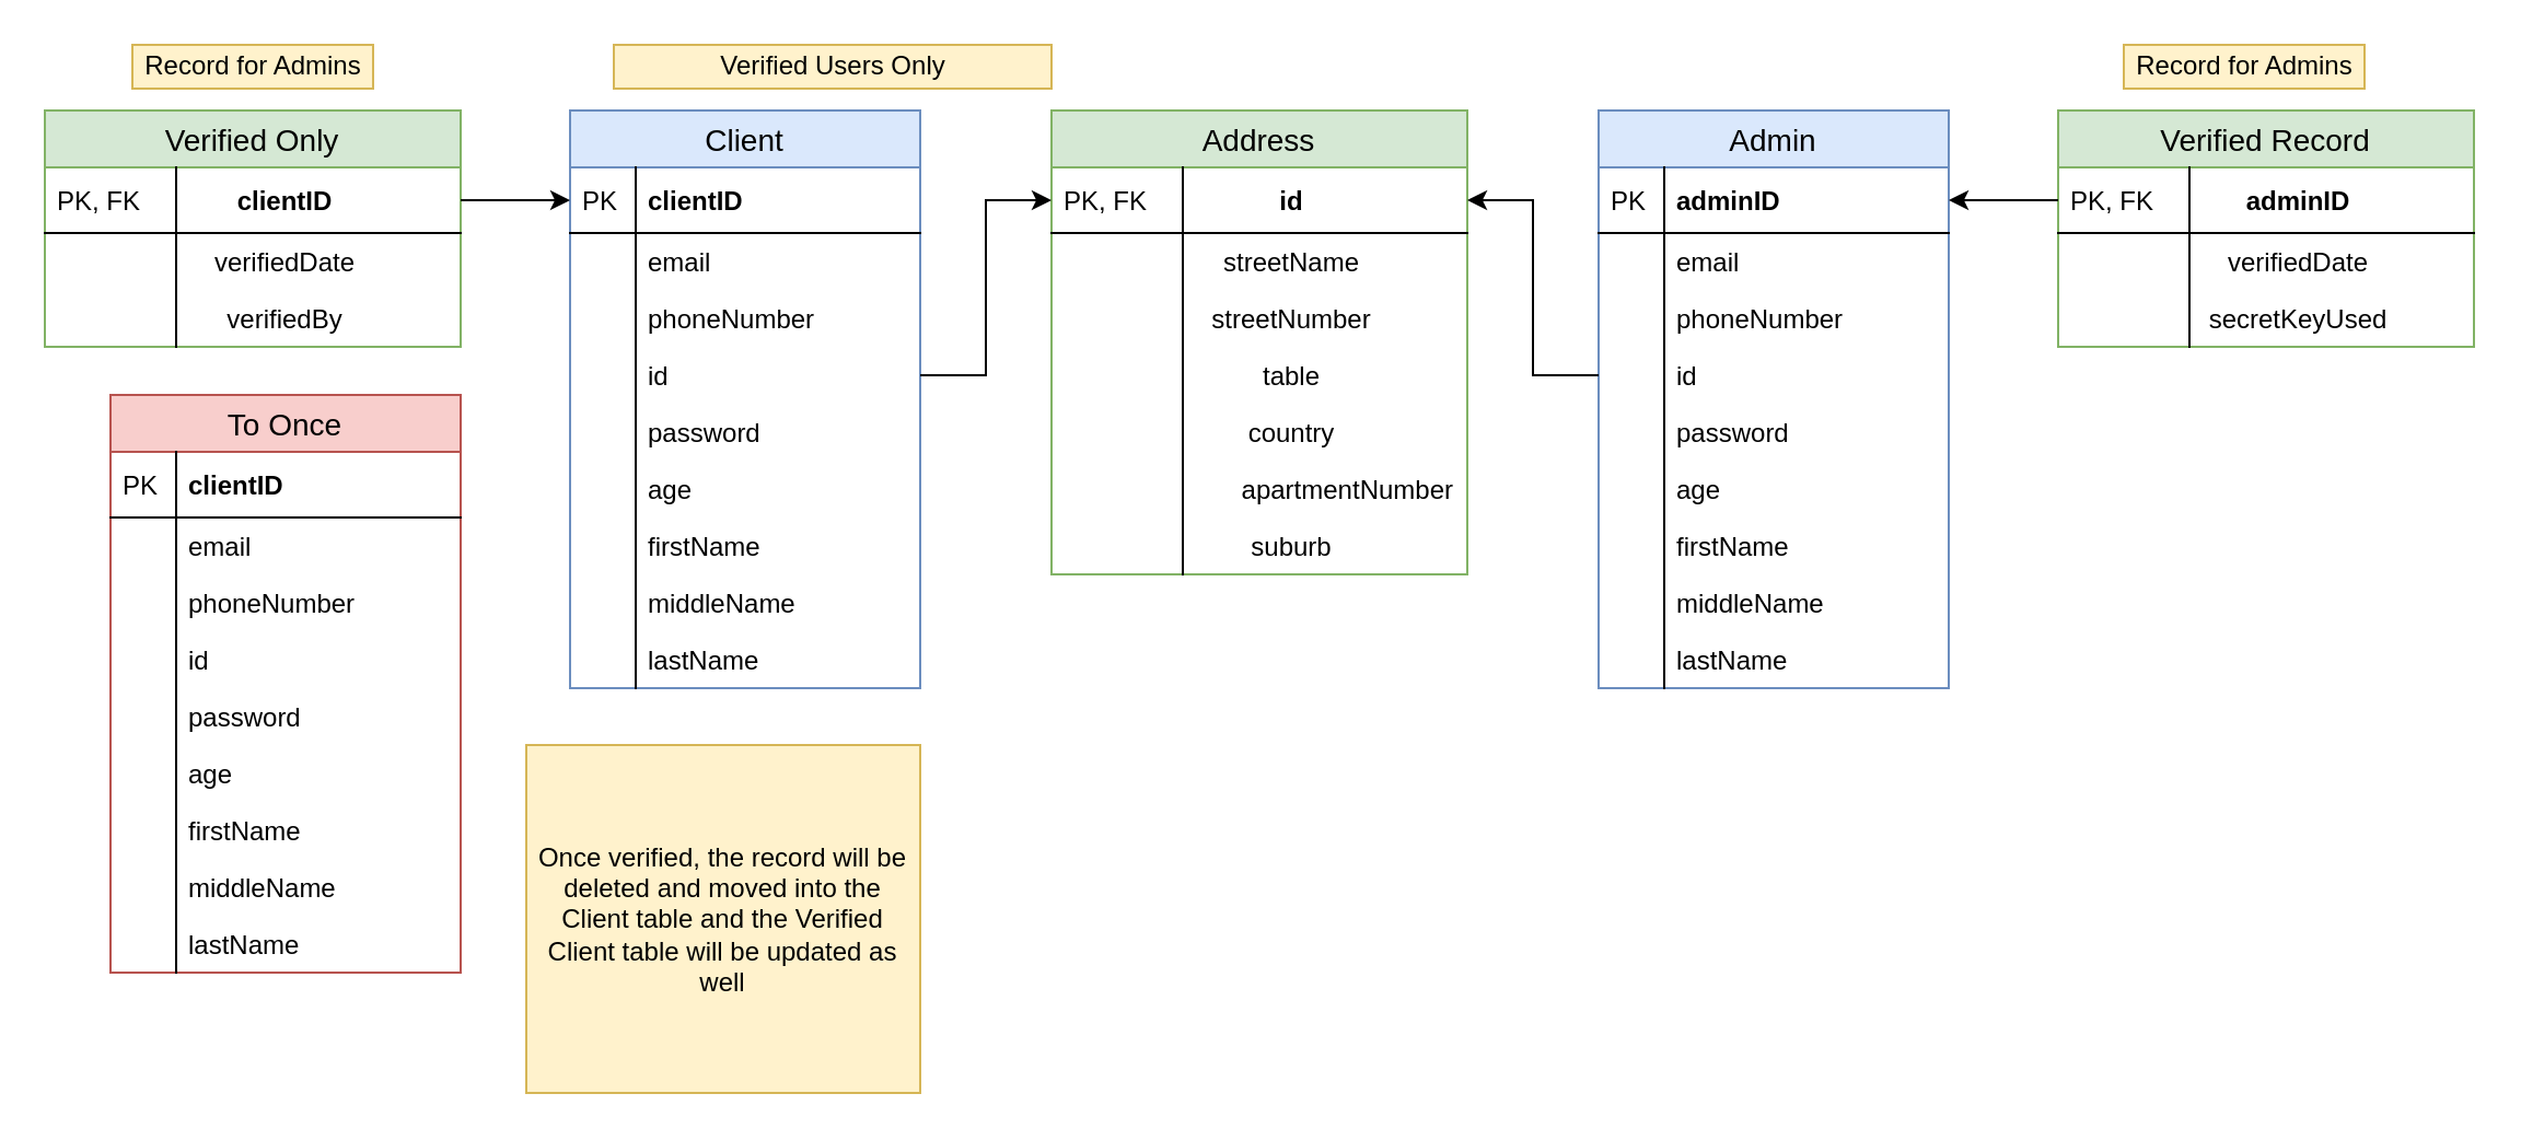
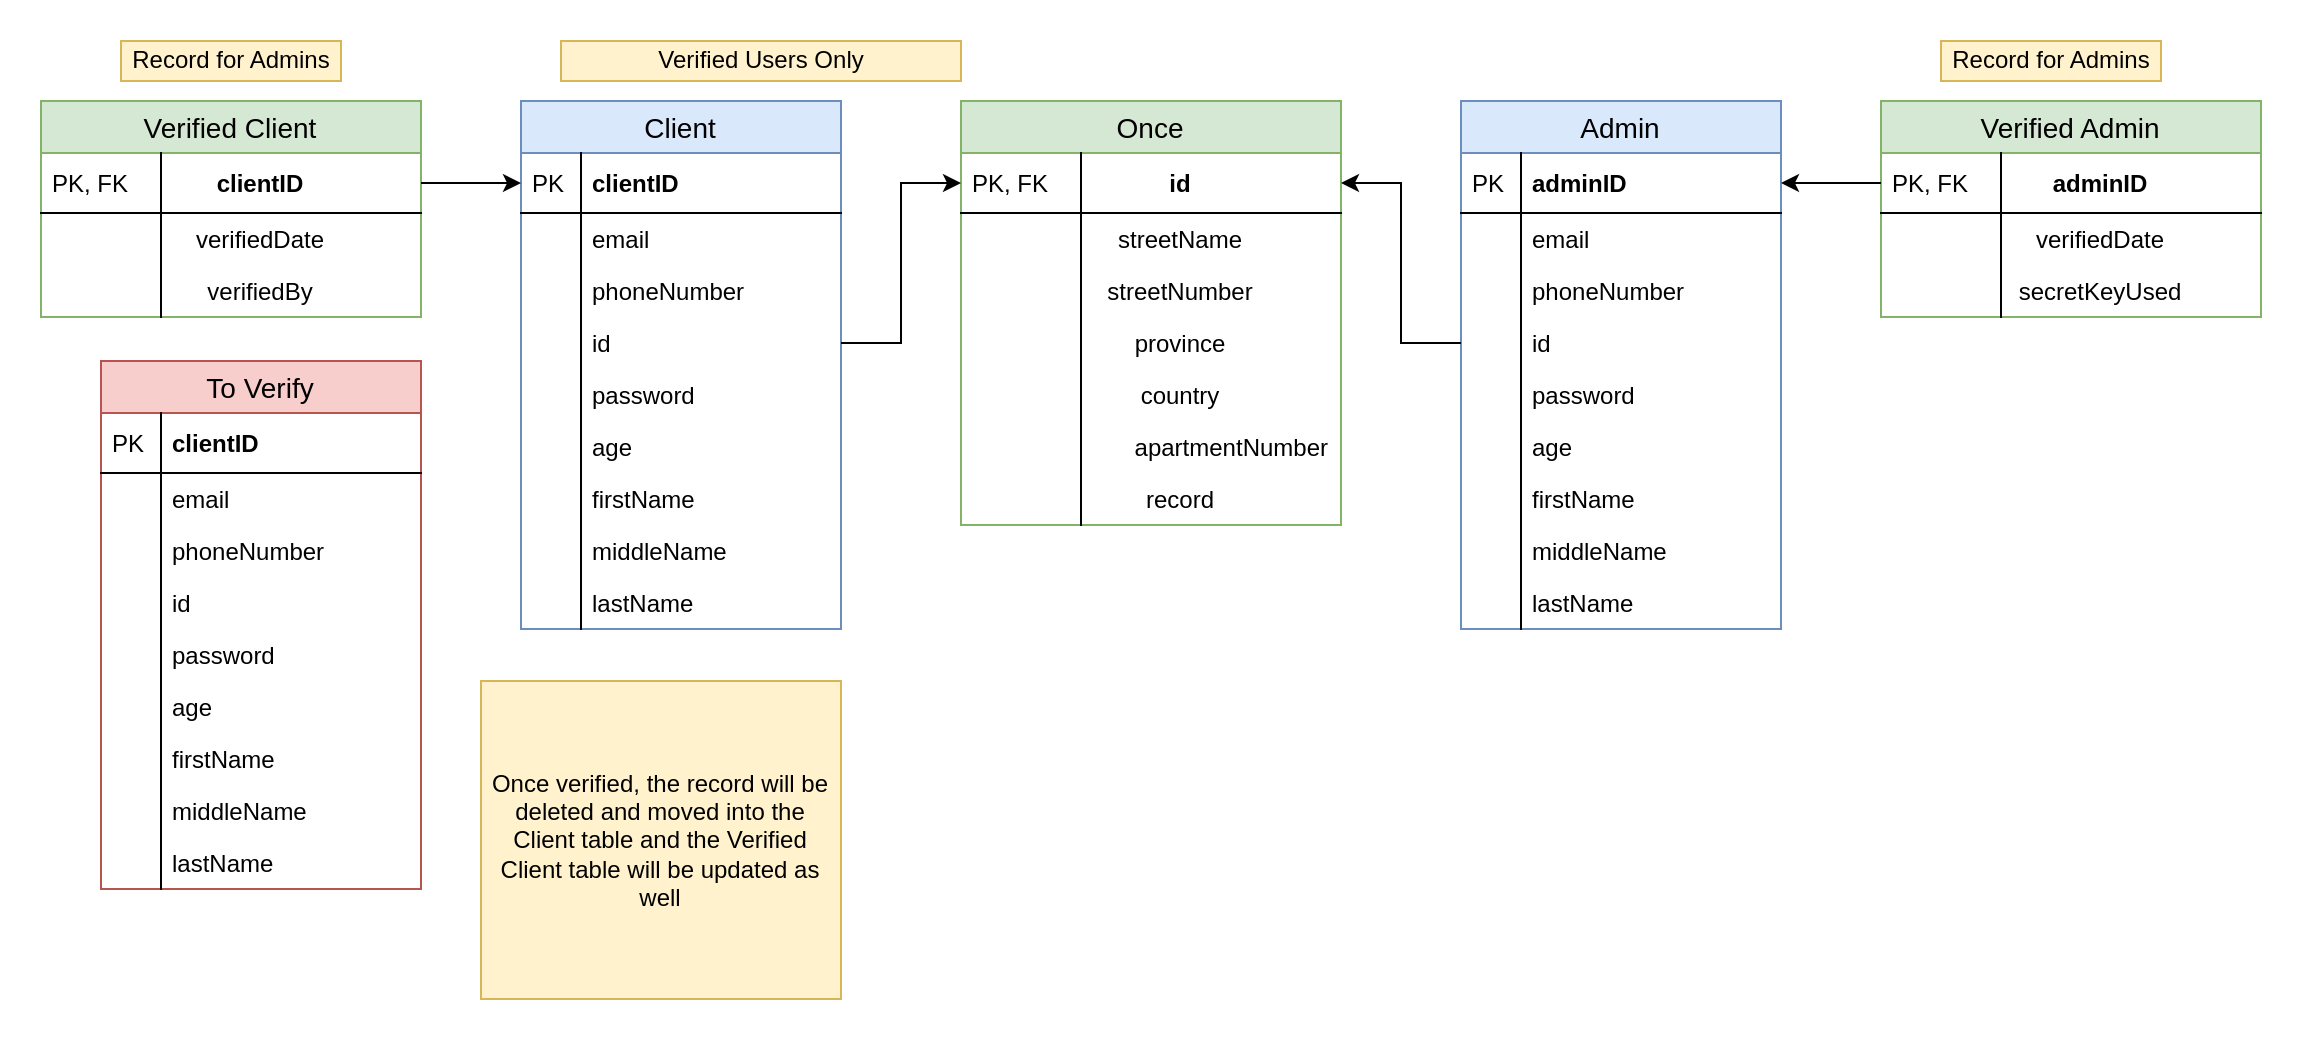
- <mxCell id="57" value="Verified Only" style="swimlane;fontStyle=0;childLayout=stackLayout;horizontal=1;startSize=26;fillColor=#d5e8d4;horizontalStack=0;resizeParent=1;resizeParentMax=0;resizeLast=0;collapsible=1;marginBottom=0;swimlaneFillColor=#ffffff;align=center;fontSize=14;strokeColor=#82b366;" parent="1" vertex="1"><mxGeometry x="20" y="50" width="190" height="108" as="geometry" /></mxCell>
+ <mxCell id="57" value="Verified Client" style="swimlane;fontStyle=0;childLayout=stackLayout;horizontal=1;startSize=26;fillColor=#d5e8d4;horizontalStack=0;resizeParent=1;resizeParentMax=0;resizeLast=0;collapsible=1;marginBottom=0;swimlaneFillColor=#ffffff;align=center;fontSize=14;strokeColor=#82b366;" parent="1" vertex="1"><mxGeometry x="20" y="50" width="190" height="108" as="geometry" /></mxCell>
- <mxCell id="21" value="Address" style="swimlane;fontStyle=0;childLayout=stackLayout;horizontal=1;startSize=26;fillColor=#d5e8d4;horizontalStack=0;resizeParent=1;resizeParentMax=0;resizeLast=0;collapsible=1;marginBottom=0;swimlaneFillColor=#ffffff;align=center;fontSize=14;strokeColor=#82b366;" parent="1" vertex="1"><mxGeometry x="480" y="50" width="190" height="212" as="geometry" /></mxCell>
+ <mxCell id="21" value="Once" style="swimlane;fontStyle=0;childLayout=stackLayout;horizontal=1;startSize=26;fillColor=#d5e8d4;horizontalStack=0;resizeParent=1;resizeParentMax=0;resizeLast=0;collapsible=1;marginBottom=0;swimlaneFillColor=#ffffff;align=center;fontSize=14;strokeColor=#82b366;" parent="1" vertex="1"><mxGeometry x="480" y="50" width="190" height="212" as="geometry" /></mxCell>
- <mxCell id="64" value="Verified Record" style="swimlane;fontStyle=0;childLayout=stackLayout;horizontal=1;startSize=26;fillColor=#d5e8d4;horizontalStack=0;resizeParent=1;resizeParentMax=0;resizeLast=0;collapsible=1;marginBottom=0;swimlaneFillColor=#ffffff;align=center;fontSize=14;strokeColor=#82b366;" parent="1" vertex="1"><mxGeometry x="940" y="50" width="190" height="108" as="geometry" /></mxCell>
+ <mxCell id="64" value="Verified Admin" style="swimlane;fontStyle=0;childLayout=stackLayout;horizontal=1;startSize=26;fillColor=#d5e8d4;horizontalStack=0;resizeParent=1;resizeParentMax=0;resizeLast=0;collapsible=1;marginBottom=0;swimlaneFillColor=#ffffff;align=center;fontSize=14;strokeColor=#82b366;" parent="1" vertex="1"><mxGeometry x="940" y="50" width="190" height="108" as="geometry" /></mxCell>
- <mxCell id="28" value="table" style="shape=partialRectangle;top=0;left=0;right=0;bottom=0;align=center;verticalAlign=top;fillColor=none;spacingLeft=34;spacingRight=4;overflow=hidden;rotatable=0;points=[[0,0.5],[1,0.5]];portConstraint=eastwest;dropTarget=0;fontSize=12;" parent="21" vertex="1"><mxGeometry y="108" width="190" height="26" as="geometry" /></mxCell>
+ <mxCell id="28" value="province" style="shape=partialRectangle;top=0;left=0;right=0;bottom=0;align=center;verticalAlign=top;fillColor=none;spacingLeft=34;spacingRight=4;overflow=hidden;rotatable=0;points=[[0,0.5],[1,0.5]];portConstraint=eastwest;dropTarget=0;fontSize=12;" parent="21" vertex="1"><mxGeometry y="108" width="190" height="26" as="geometry" /></mxCell>
- <mxCell id="73" value="To Once" style="swimlane;fontStyle=0;childLayout=stackLayout;horizontal=1;startSize=26;fillColor=#f8cecc;horizontalStack=0;resizeParent=1;resizeParentMax=0;resizeLast=0;collapsible=1;marginBottom=0;swimlaneFillColor=#ffffff;align=center;fontSize=14;strokeColor=#b85450;" parent="1" vertex="1"><mxGeometry x="50" y="180" width="160" height="264" as="geometry" /></mxCell>
+ <mxCell id="73" value="To Verify" style="swimlane;fontStyle=0;childLayout=stackLayout;horizontal=1;startSize=26;fillColor=#f8cecc;horizontalStack=0;resizeParent=1;resizeParentMax=0;resizeLast=0;collapsible=1;marginBottom=0;swimlaneFillColor=#ffffff;align=center;fontSize=14;strokeColor=#b85450;" parent="1" vertex="1"><mxGeometry x="50" y="180" width="160" height="264" as="geometry" /></mxCell>
- <mxCell id="34" value="suburb" style="shape=partialRectangle;top=0;left=0;right=0;bottom=0;align=center;verticalAlign=top;fillColor=none;spacingLeft=34;spacingRight=4;overflow=hidden;rotatable=0;points=[[0,0.5],[1,0.5]];portConstraint=eastwest;dropTarget=0;fontSize=12;" parent="21" vertex="1"><mxGeometry y="186" width="190" height="26" as="geometry" /></mxCell>
+ <mxCell id="34" value="record" style="shape=partialRectangle;top=0;left=0;right=0;bottom=0;align=center;verticalAlign=top;fillColor=none;spacingLeft=34;spacingRight=4;overflow=hidden;rotatable=0;points=[[0,0.5],[1,0.5]];portConstraint=eastwest;dropTarget=0;fontSize=12;" parent="21" vertex="1"><mxGeometry y="186" width="190" height="26" as="geometry" /></mxCell>
